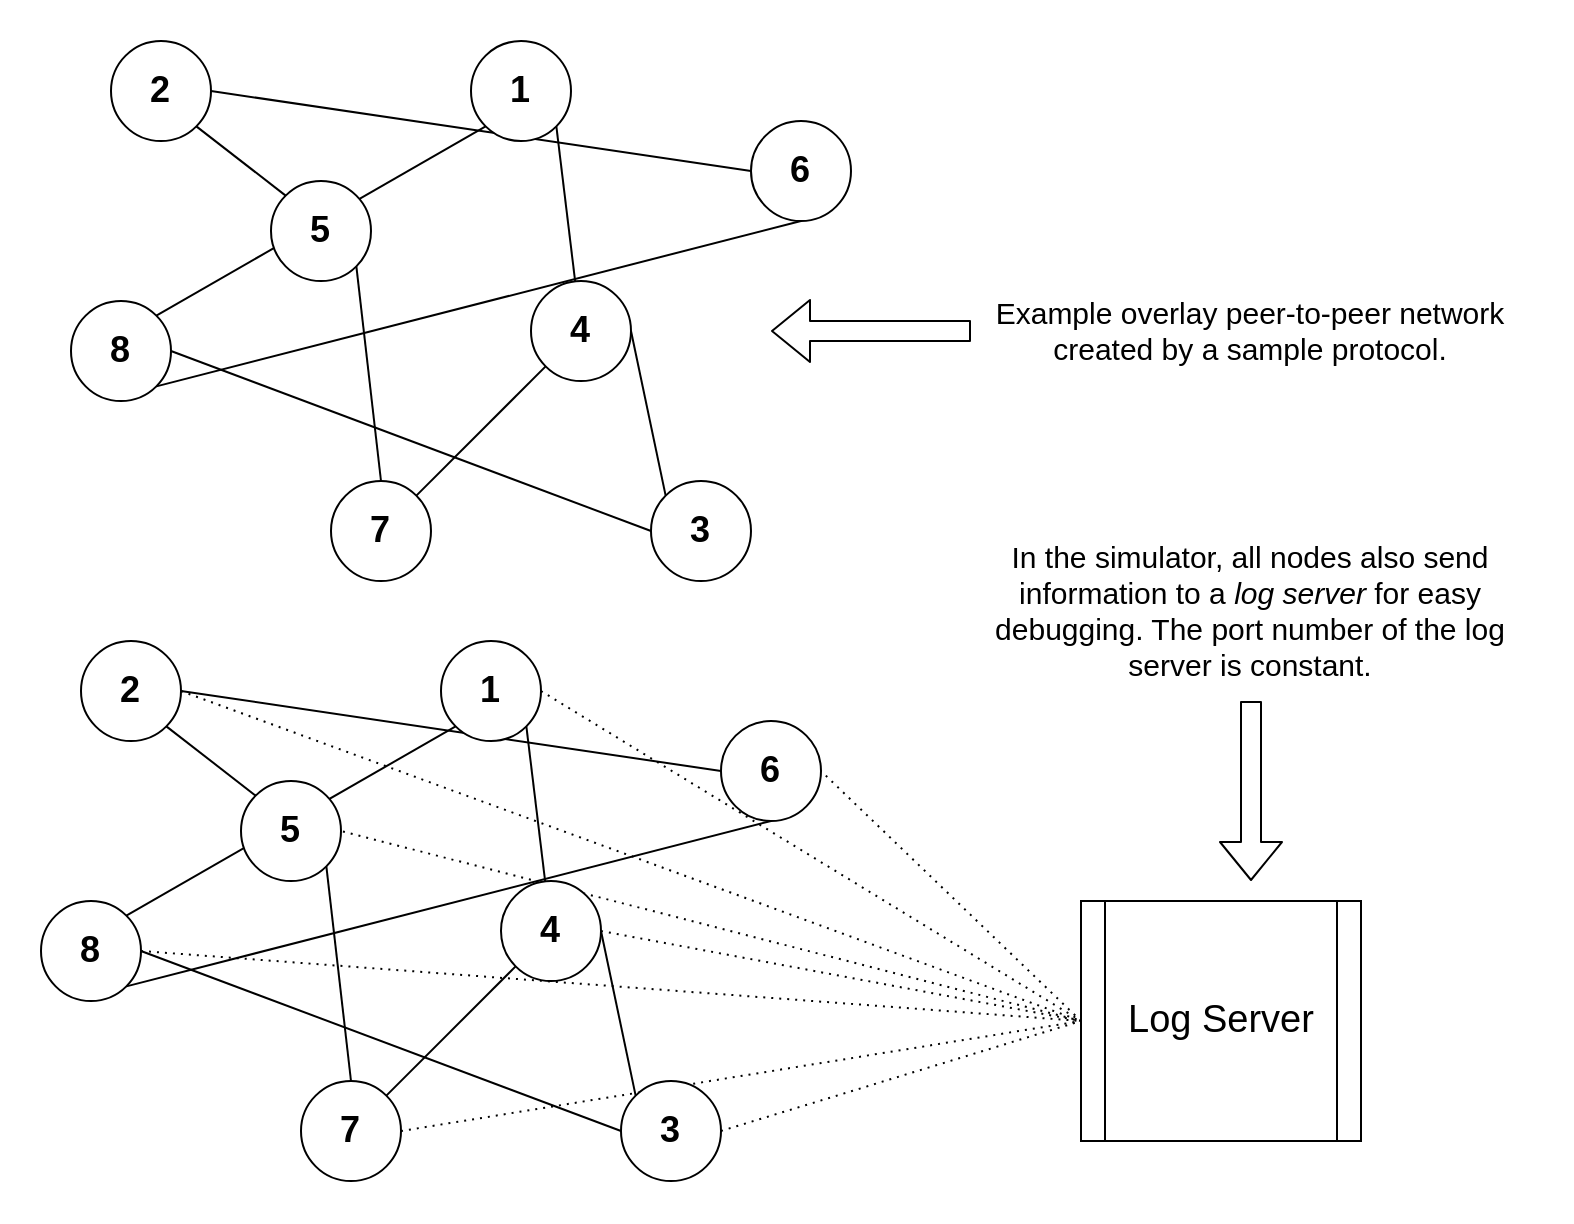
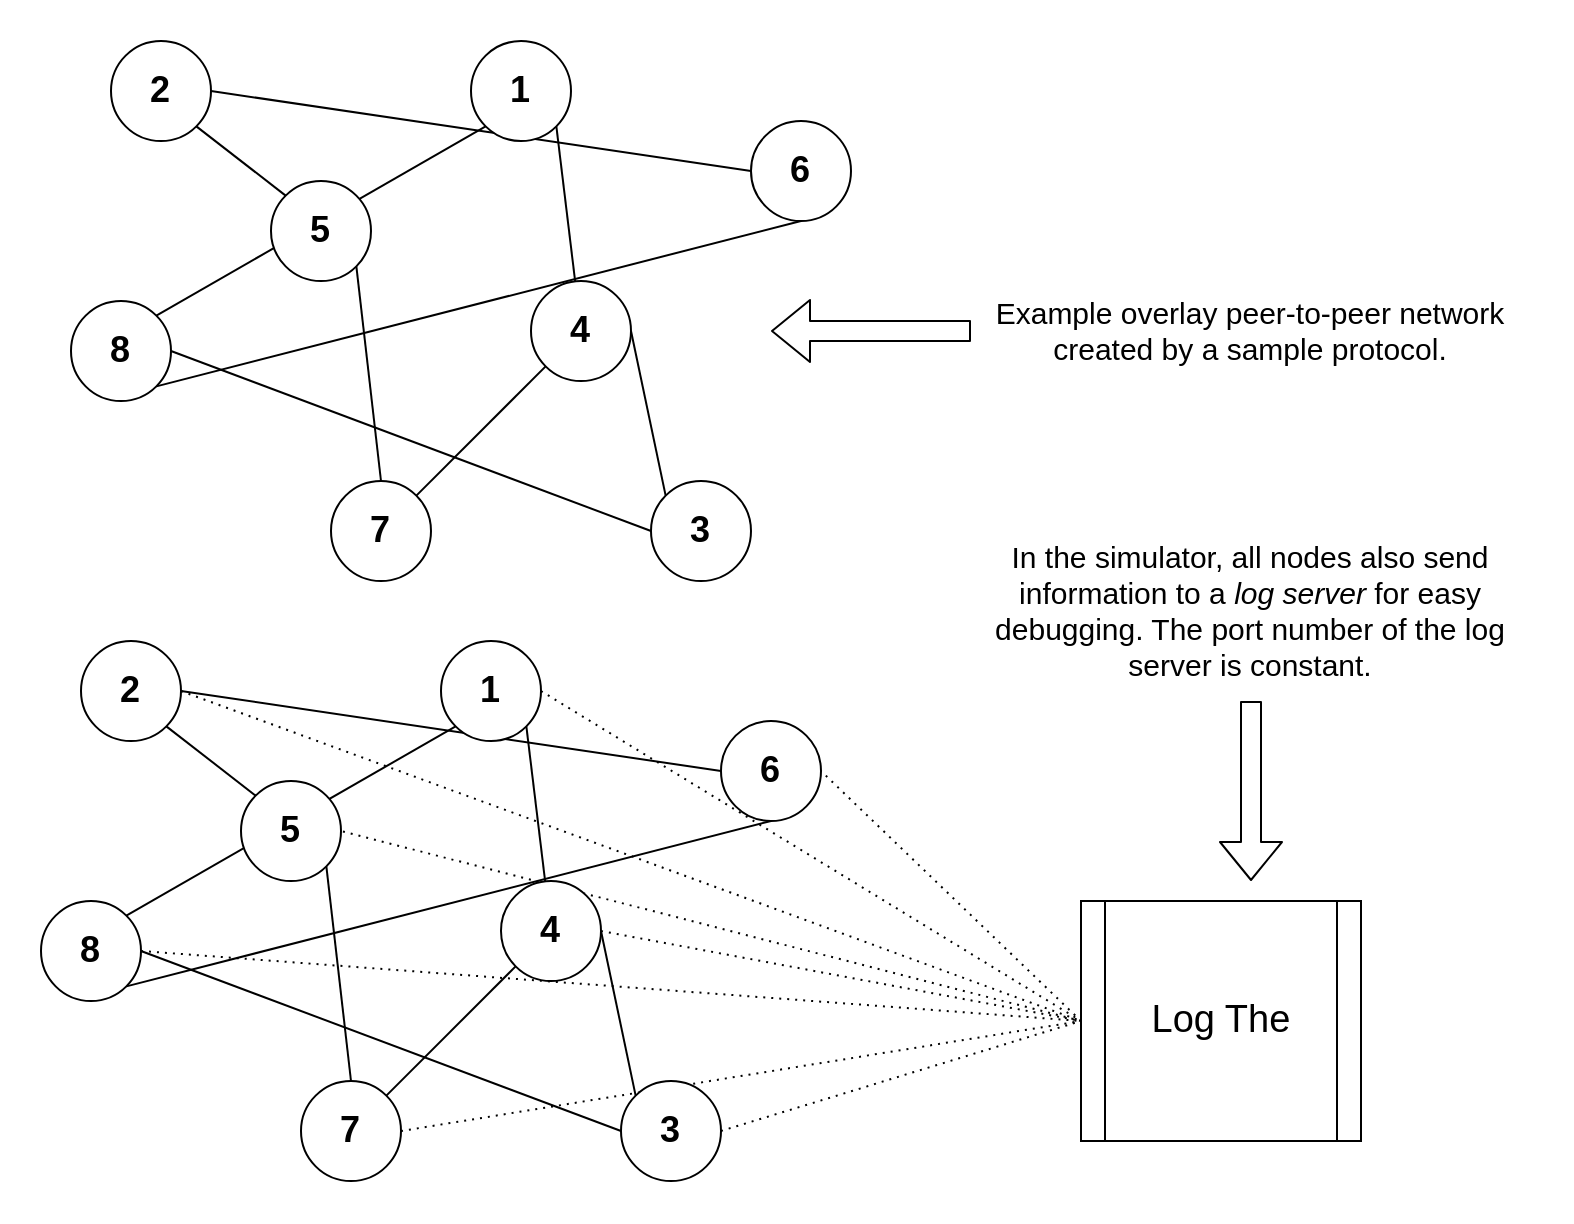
- <mxCell id="2" value="&lt;font style=&quot;font-size: 19px&quot;&gt;Log Server&lt;/font&gt;" style="shape=process;whiteSpace=wrap;html=1;backgroundOutline=1;size=0.083;" vertex="1" parent="1"><mxGeometry x="540" y="450" width="140" height="120" as="geometry" /></mxCell>
+ <mxCell id="2" value="&lt;font style=&quot;font-size: 19px&quot;&gt;Log The&lt;/font&gt;" style="shape=process;whiteSpace=wrap;html=1;backgroundOutline=1;size=0.083;" vertex="1" parent="1"><mxGeometry x="540" y="450" width="140" height="120" as="geometry" /></mxCell>
